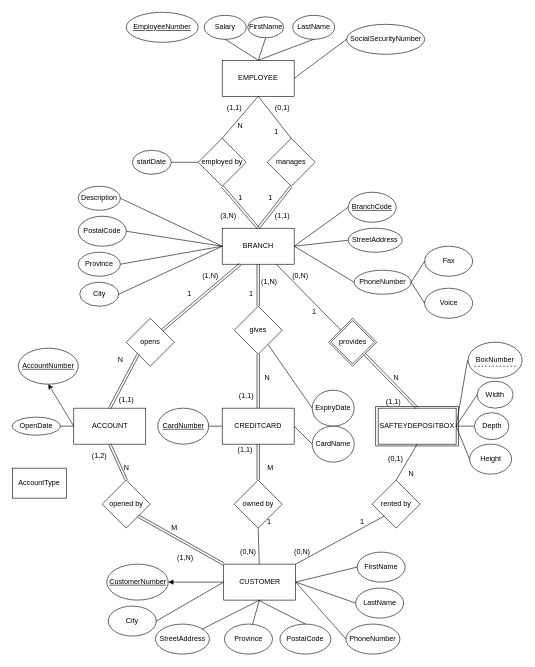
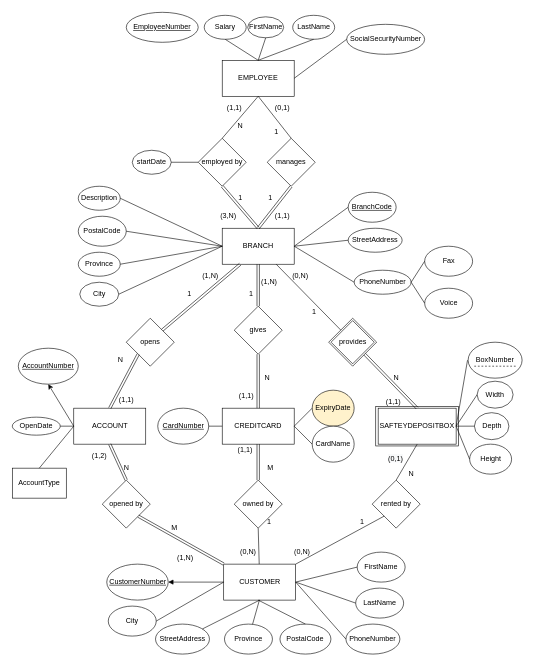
- <mxCell id="43" value="" style="endArrow=none;html=1;exitX=0;exitY=0.5;exitDx=0;exitDy=0;" edge="1" parent="1" source="42" target="80"><mxGeometry width="50" height="50" relative="1" as="geometry"><mxPoint x="440" y="820" as="sourcePoint" /><mxPoint x="490" y="770" as="targetPoint" /></mxGeometry></mxCell>
+ <mxCell id="43" value="" style="endArrow=none;html=1;entryX=1;entryY=0.5;entryDx=0;entryDy=0;exitX=0;exitY=0.5;exitDx=0;exitDy=0;" edge="1" parent="1" source="42" target="35"><mxGeometry width="50" height="50" relative="1" as="geometry"><mxPoint x="440" y="820" as="sourcePoint" /><mxPoint x="490" y="770" as="targetPoint" /></mxGeometry></mxCell>
- <mxCell id="42" value="ExpiryDate" style="ellipse;whiteSpace=wrap;html=1;" vertex="1" parent="1"><mxGeometry x="520" y="650" width="70" height="60" as="geometry" /></mxCell>
+ <mxCell id="42" value="ExpiryDate" style="ellipse;whiteSpace=wrap;html=1;fillColor=#fff2cc;" vertex="1" parent="1"><mxGeometry x="520" y="650" width="70" height="60" as="geometry" /></mxCell>
+ <mxCell id="129" value="" style="endArrow=none;html=1;entryX=0;entryY=0.5;entryDx=0;entryDy=0;exitX=0.5;exitY=0;exitDx=0;exitDy=0;" edge="1" parent="1" source="128" target="34"><mxGeometry width="50" height="50" relative="1" as="geometry"><mxPoint x="360" y="720" as="sourcePoint" /><mxPoint x="410" y="670" as="targetPoint" /></mxGeometry></mxCell>
